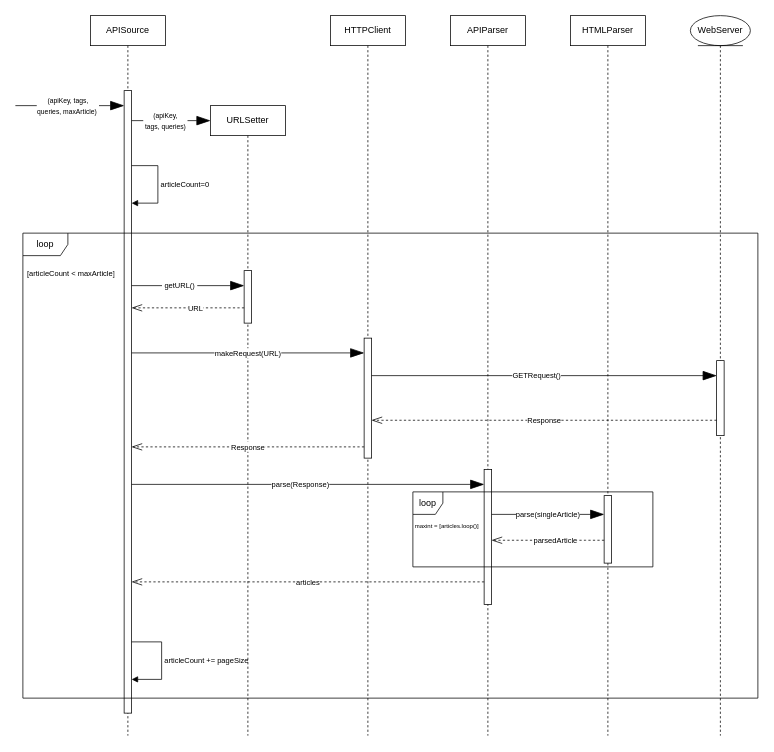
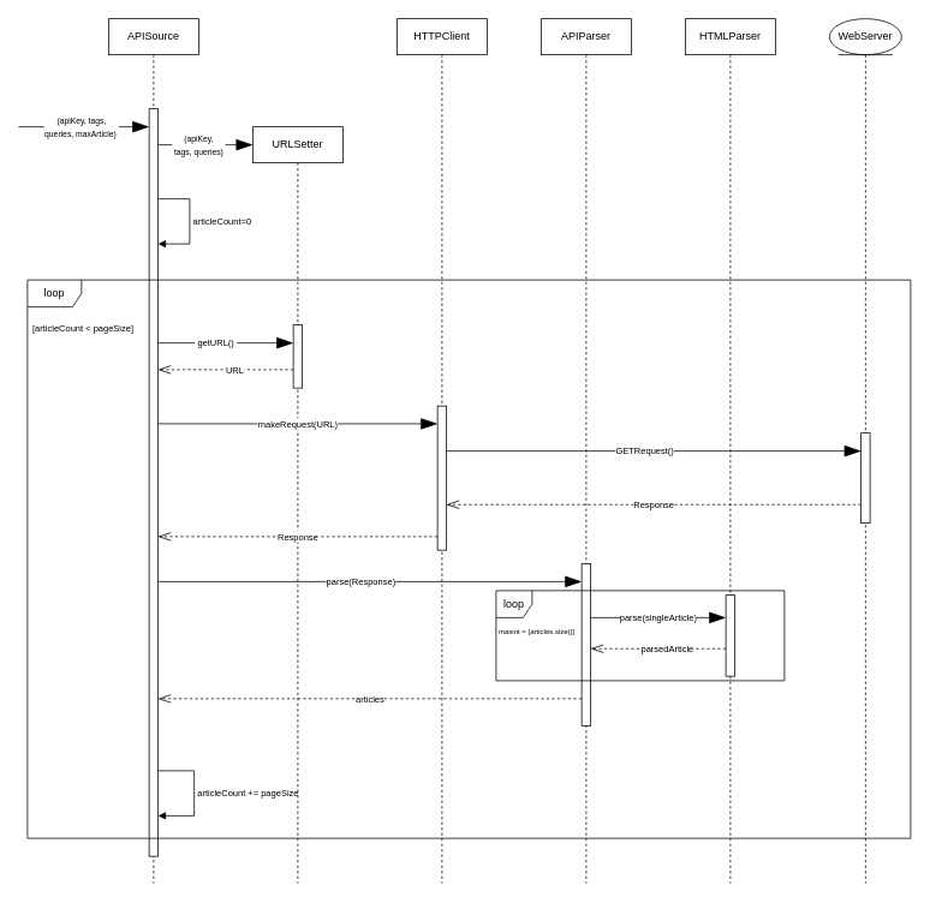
- <mxCell id="14" value="&lt;font style=&quot;font-size: 10px;&quot;&gt;[articleCount &amp;lt; maxArticle]&lt;/font&gt;" style="text;strokeColor=none;fillColor=none;align=left;verticalAlign=top;spacingLeft=4;spacingRight=4;overflow=hidden;rotatable=0;points=[[0,0.5],[1,0.5]];portConstraint=eastwest;whiteSpace=wrap;html=1;" parent="1" vertex="1"><mxGeometry x="30" y="350" width="140" height="40" as="geometry" /></mxCell>
+ <mxCell id="14" value="&lt;font style=&quot;font-size: 10px;&quot;&gt;[articleCount &amp;lt; pageSize]&lt;/font&gt;" style="text;strokeColor=none;fillColor=none;align=left;verticalAlign=top;spacingLeft=4;spacingRight=4;overflow=hidden;rotatable=0;points=[[0,0.5],[1,0.5]];portConstraint=eastwest;whiteSpace=wrap;html=1;" parent="1" vertex="1"><mxGeometry x="30" y="350" width="140" height="40" as="geometry" /></mxCell>
- <mxCell id="27" value="&lt;font style=&quot;font-size: 8px;&quot;&gt;maxint = [articles.loop()]&lt;/font&gt;" style="text;html=1;align=center;verticalAlign=middle;resizable=0;points=[];autosize=1;strokeColor=none;fillColor=none;" vertex="1" parent="1"><mxGeometry x="540" y="685" width="110" height="30" as="geometry" /></mxCell>
+ <mxCell id="27" value="&lt;font style=&quot;font-size: 8px;&quot;&gt;maxint = [articles.size()]&lt;/font&gt;" style="text;html=1;align=center;verticalAlign=middle;resizable=0;points=[];autosize=1;strokeColor=none;fillColor=none;" vertex="1" parent="1"><mxGeometry x="540" y="685" width="110" height="30" as="geometry" /></mxCell>
